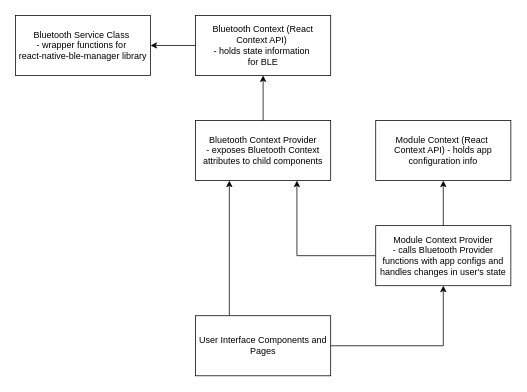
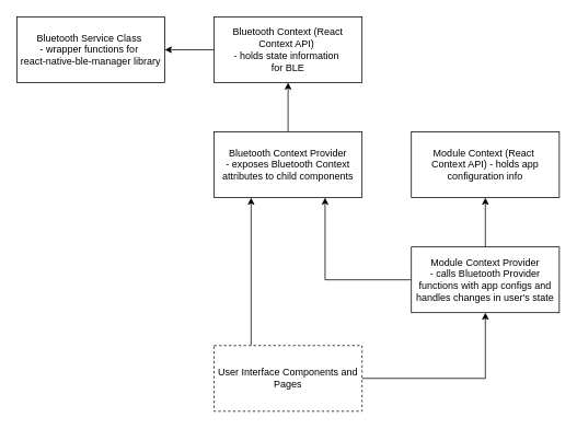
- <mxCell id="7" value="User Interface Components and Pages" style="rounded=0;whiteSpace=wrap;html=1;" vertex="1" parent="1"><mxGeometry x="260" y="420" width="180" height="80" as="geometry" /></mxCell>
+ <mxCell id="7" value="User Interface Components and Pages" style="rounded=0;whiteSpace=wrap;html=1;dashed=1;" vertex="1" parent="1"><mxGeometry x="260" y="420" width="180" height="80" as="geometry" /></mxCell>
